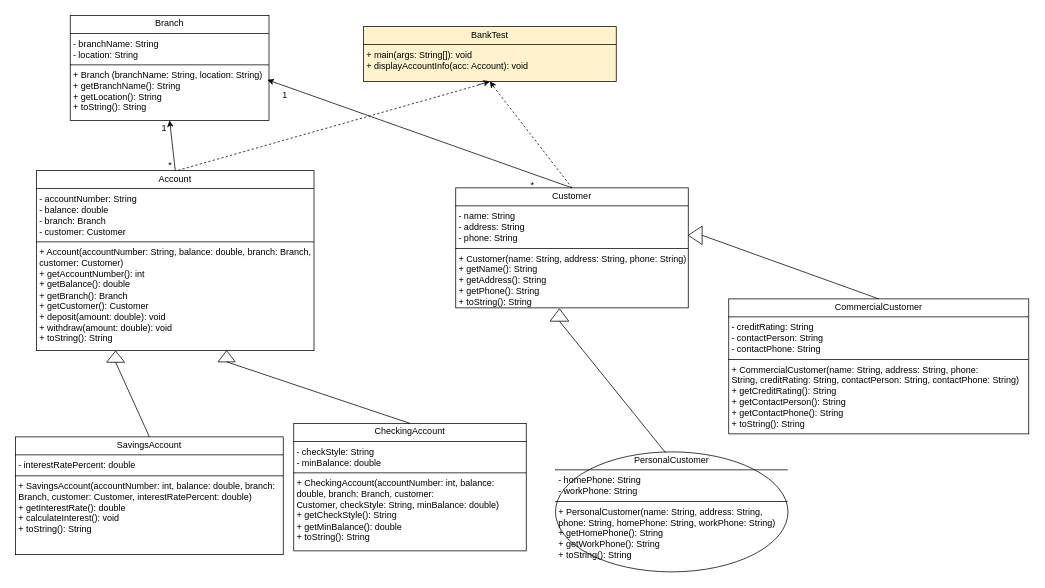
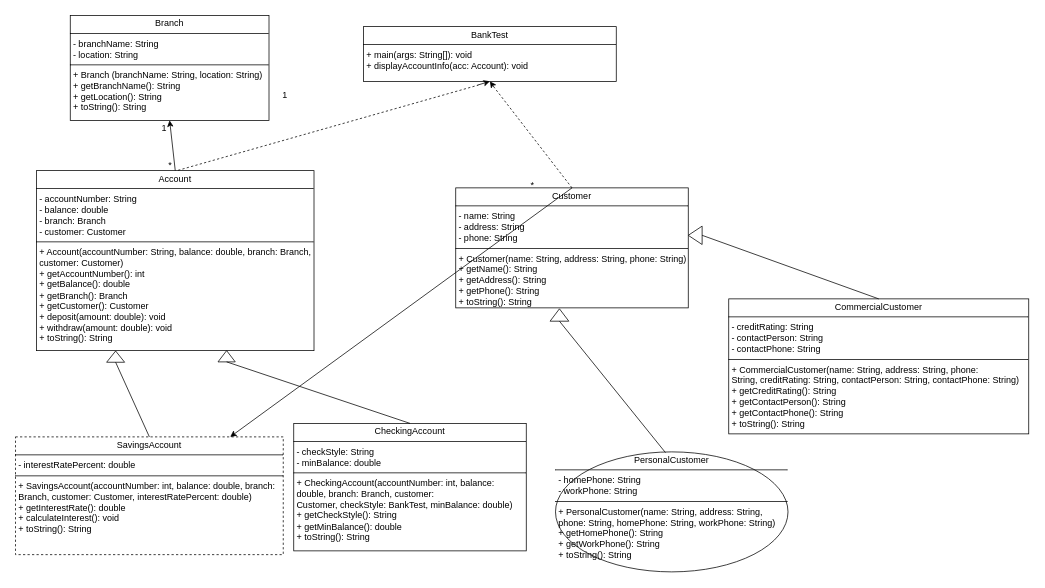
- <mxCell id="9" value="&lt;p style=&quot;margin:0px;margin-top:4px;text-align:center;&quot;&gt;BankTest&lt;/p&gt;&lt;hr size=&quot;1&quot; style=&quot;border-style:solid;&quot;&gt;&lt;p style=&quot;margin:0px;margin-left:4px;&quot;&gt;+ main(args: String[]): void&lt;/p&gt;&lt;p style=&quot;margin:0px;margin-left:4px;&quot;&gt;+ displayAccountInfo(acc: Account): void&lt;/p&gt;" style="verticalAlign=top;align=left;overflow=fill;html=1;whiteSpace=wrap;fillColor=#fff2cc;" parent="1" vertex="1"><mxGeometry x="484" y="35" width="337" height="73" as="geometry" /></mxCell>
+ <mxCell id="9" value="&lt;p style=&quot;margin:0px;margin-top:4px;text-align:center;&quot;&gt;BankTest&lt;/p&gt;&lt;hr size=&quot;1&quot; style=&quot;border-style:solid;&quot;&gt;&lt;p style=&quot;margin:0px;margin-left:4px;&quot;&gt;+ main(args: String[]): void&lt;/p&gt;&lt;p style=&quot;margin:0px;margin-left:4px;&quot;&gt;+ displayAccountInfo(acc: Account): void&lt;/p&gt;" style="verticalAlign=top;align=left;overflow=fill;html=1;whiteSpace=wrap;" parent="1" vertex="1"><mxGeometry x="484" y="35" width="337" height="73" as="geometry" /></mxCell>
- <mxCell id="21" value="" style="endArrow=classic;html=1;rounded=0;exitX=0.5;exitY=0;exitDx=0;exitDy=0;entryX=0.992;entryY=0.614;entryDx=0;entryDy=0;entryPerimeter=0;" parent="1" source="4" target="2" edge="1"><mxGeometry width="50" height="50" relative="1" as="geometry"><mxPoint x="684" y="316" as="sourcePoint" /><mxPoint x="618" y="212" as="targetPoint" /></mxGeometry></mxCell>
+ <mxCell id="21" value="" style="endArrow=classic;html=1;rounded=0;exitX=0.5;exitY=0;exitDx=0;exitDy=0;" parent="1" source="4" target="8" edge="1"><mxGeometry width="50" height="50" relative="1" as="geometry"><mxPoint x="684" y="316" as="sourcePoint" /><mxPoint x="618" y="212" as="targetPoint" /></mxGeometry></mxCell>
- <mxCell id="7" value="&lt;p style=&quot;margin:0px;margin-top:4px;text-align:center;&quot;&gt;CheckingAccount&lt;/p&gt;&lt;hr size=&quot;1&quot; style=&quot;border-style:solid;&quot;&gt;&lt;p style=&quot;margin:0px;margin-left:4px;&quot;&gt;- checkStyle: String&lt;/p&gt;&lt;p style=&quot;margin:0px;margin-left:4px;&quot;&gt;- minBalance: double&lt;/p&gt;&lt;hr size=&quot;1&quot; style=&quot;border-style:solid;&quot;&gt;&lt;p style=&quot;margin:0px;margin-left:4px;&quot;&gt;+ CheckingAccount(accountNumber: int, balance: double, branch: Branch, customer: Customer,&amp;nbsp;&lt;span style=&quot;background-color: transparent; color: light-dark(rgb(0, 0, 0), rgb(255, 255, 255));&quot;&gt;checkStyle: String, minBalance: double)&lt;/span&gt;&lt;/p&gt;&lt;p style=&quot;margin:0px;margin-left:4px;&quot;&gt;+ getCheckStyle(): String&lt;/p&gt;&lt;p style=&quot;margin:0px;margin-left:4px;&quot;&gt;+ getMinBalance(): double&lt;/p&gt;&lt;p style=&quot;margin:0px;margin-left:4px;&quot;&gt;+ toString(): String&lt;/p&gt;" style="verticalAlign=top;align=left;overflow=fill;html=1;whiteSpace=wrap;" parent="1" vertex="1"><mxGeometry x="391" y="564" width="310" height="170" as="geometry" /></mxCell>
+ <mxCell id="7" value="&lt;p style=&quot;margin:0px;margin-top:4px;text-align:center;&quot;&gt;CheckingAccount&lt;/p&gt;&lt;hr size=&quot;1&quot; style=&quot;border-style:solid;&quot;&gt;&lt;p style=&quot;margin:0px;margin-left:4px;&quot;&gt;- checkStyle: String&lt;/p&gt;&lt;p style=&quot;margin:0px;margin-left:4px;&quot;&gt;- minBalance: double&lt;/p&gt;&lt;hr size=&quot;1&quot; style=&quot;border-style:solid;&quot;&gt;&lt;p style=&quot;margin:0px;margin-left:4px;&quot;&gt;+ CheckingAccount(accountNumber: int, balance: double, branch: Branch, customer: Customer,&amp;nbsp;&lt;span style=&quot;background-color: transparent; color: light-dark(rgb(0, 0, 0), rgb(255, 255, 255));&quot;&gt;checkStyle: BankTest, minBalance: double)&lt;/span&gt;&lt;/p&gt;&lt;p style=&quot;margin:0px;margin-left:4px;&quot;&gt;+ getCheckStyle(): String&lt;/p&gt;&lt;p style=&quot;margin:0px;margin-left:4px;&quot;&gt;+ getMinBalance(): double&lt;/p&gt;&lt;p style=&quot;margin:0px;margin-left:4px;&quot;&gt;+ toString(): String&lt;/p&gt;" style="verticalAlign=top;align=left;overflow=fill;html=1;whiteSpace=wrap;" parent="1" vertex="1"><mxGeometry x="391" y="564" width="310" height="170" as="geometry" /></mxCell>
- <mxCell id="8" value="&lt;p style=&quot;margin:0px;margin-top:4px;text-align:center;&quot;&gt;SavingsAccount&lt;/p&gt;&lt;hr size=&quot;1&quot; style=&quot;border-style:solid;&quot;&gt;&lt;p style=&quot;margin:0px;margin-left:4px;&quot;&gt;- interestRatePercent: double&lt;br&gt;&lt;/p&gt;&lt;hr size=&quot;1&quot; style=&quot;border-style:solid;&quot;&gt;&lt;p style=&quot;margin:0px;margin-left:4px;&quot;&gt;+ SavingsAccount(accountNumber: int, balance: double, branch: Branch, customer: Customer,&lt;span style=&quot;background-color: transparent; color: light-dark(rgb(0, 0, 0), rgb(255, 255, 255));&quot;&gt;&amp;nbsp;interestRatePercent: double)&lt;/span&gt;&lt;/p&gt;&lt;p style=&quot;margin:0px;margin-left:4px;&quot;&gt;+ getInterestRate(): double&lt;/p&gt;&lt;p style=&quot;margin:0px;margin-left:4px;&quot;&gt;+ calculateInterest(): void&lt;/p&gt;&lt;p style=&quot;margin:0px;margin-left:4px;&quot;&gt;+ toString(): String&lt;/p&gt;" style="verticalAlign=top;align=left;overflow=fill;html=1;whiteSpace=wrap;" parent="1" vertex="1"><mxGeometry x="20" y="582" width="357" height="157" as="geometry" /></mxCell>
+ <mxCell id="8" value="&lt;p style=&quot;margin:0px;margin-top:4px;text-align:center;&quot;&gt;SavingsAccount&lt;/p&gt;&lt;hr size=&quot;1&quot; style=&quot;border-style:solid;&quot;&gt;&lt;p style=&quot;margin:0px;margin-left:4px;&quot;&gt;- interestRatePercent: double&lt;br&gt;&lt;/p&gt;&lt;hr size=&quot;1&quot; style=&quot;border-style:solid;&quot;&gt;&lt;p style=&quot;margin:0px;margin-left:4px;&quot;&gt;+ SavingsAccount(accountNumber: int, balance: double, branch: Branch, customer: Customer,&lt;span style=&quot;background-color: transparent; color: light-dark(rgb(0, 0, 0), rgb(255, 255, 255));&quot;&gt;&amp;nbsp;interestRatePercent: double)&lt;/span&gt;&lt;/p&gt;&lt;p style=&quot;margin:0px;margin-left:4px;&quot;&gt;+ getInterestRate(): double&lt;/p&gt;&lt;p style=&quot;margin:0px;margin-left:4px;&quot;&gt;+ calculateInterest(): void&lt;/p&gt;&lt;p style=&quot;margin:0px;margin-left:4px;&quot;&gt;+ toString(): String&lt;/p&gt;" style="verticalAlign=top;align=left;overflow=fill;html=1;whiteSpace=wrap;dashed=1;" parent="1" vertex="1"><mxGeometry x="20" y="582" width="357" height="157" as="geometry" /></mxCell>
